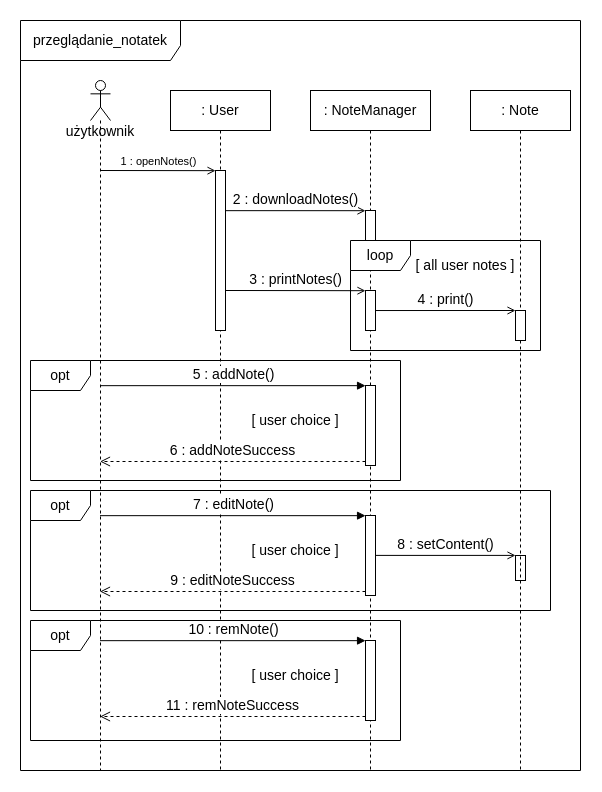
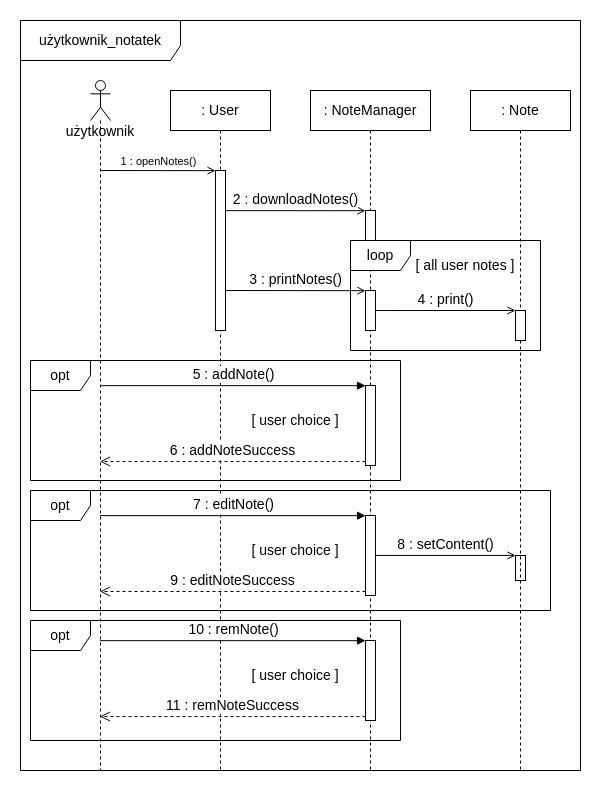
- <mxCell id="33" value="&lt;font style=&quot;font-size: 14px&quot;&gt;przeglądanie_notatek&lt;/font&gt;" style="shape=umlFrame;whiteSpace=wrap;html=1;width=160;height=40;" parent="1" vertex="1"><mxGeometry x="20" y="20" width="560" height="750" as="geometry" /></mxCell>
+ <mxCell id="33" value="&lt;font style=&quot;font-size: 14px&quot;&gt;użytkownik_notatek&lt;/font&gt;" style="shape=umlFrame;whiteSpace=wrap;html=1;width=160;height=40;" parent="1" vertex="1"><mxGeometry x="20" y="20" width="560" height="750" as="geometry" /></mxCell>
